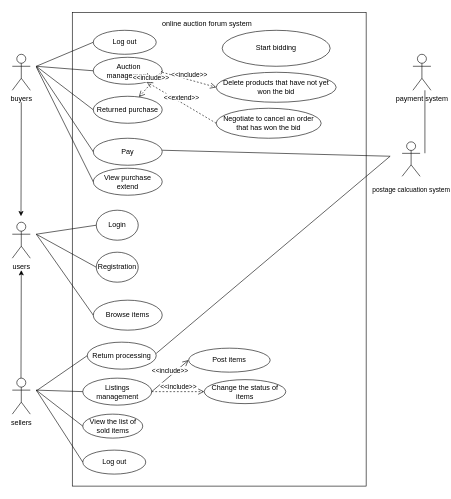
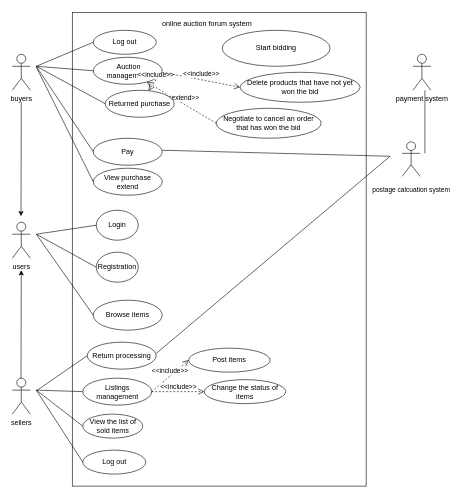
- <mxCell id="19" value="Delete products that have not yet won the bid" style="ellipse;whiteSpace=wrap;html=1;" parent="1" vertex="1"><mxGeometry x="360" y="120" width="200" height="50" as="geometry" /></mxCell>
+ <mxCell id="19" value="Delete products that have not yet won the bid" style="ellipse;whiteSpace=wrap;html=1;" parent="1" vertex="1"><mxGeometry x="400" y="120" width="200" height="50" as="geometry" /></mxCell>
- <mxCell id="23" value="Returned purchase" style="ellipse;whiteSpace=wrap;html=1;" parent="1" vertex="1"><mxGeometry x="155" y="160" width="115" height="45" as="geometry" /></mxCell>
+ <mxCell id="23" value="Returned purchase" style="ellipse;whiteSpace=wrap;html=1;" parent="1" vertex="1"><mxGeometry x="175" y="150" width="115" height="45" as="geometry" /></mxCell>
- <mxCell id="34" value="&amp;lt;&amp;lt;include&amp;gt;&amp;gt;" style="html=1;verticalAlign=bottom;endArrow=open;dashed=0;endSize=8;exitX=1;exitY=0.5;exitDx=0;exitDy=0;entryX=0;entryY=0.5;entryDx=0;entryDy=0;" parent="1" source="31" target="33" edge="1"><mxGeometry relative="1" as="geometry"><mxPoint x="252.5" y="647.5" as="sourcePoint" /><mxPoint x="352.5" y="610" as="targetPoint" /></mxGeometry></mxCell>
+ <mxCell id="34" value="&amp;lt;&amp;lt;include&amp;gt;&amp;gt;" style="html=1;verticalAlign=bottom;endArrow=open;dashed=1;endSize=8;exitX=1;exitY=0.5;exitDx=0;exitDy=0;entryX=0;entryY=0.5;entryDx=0;entryDy=0;" parent="1" source="31" target="33" edge="1"><mxGeometry relative="1" as="geometry"><mxPoint x="252.5" y="647.5" as="sourcePoint" /><mxPoint x="352.5" y="610" as="targetPoint" /></mxGeometry></mxCell>
